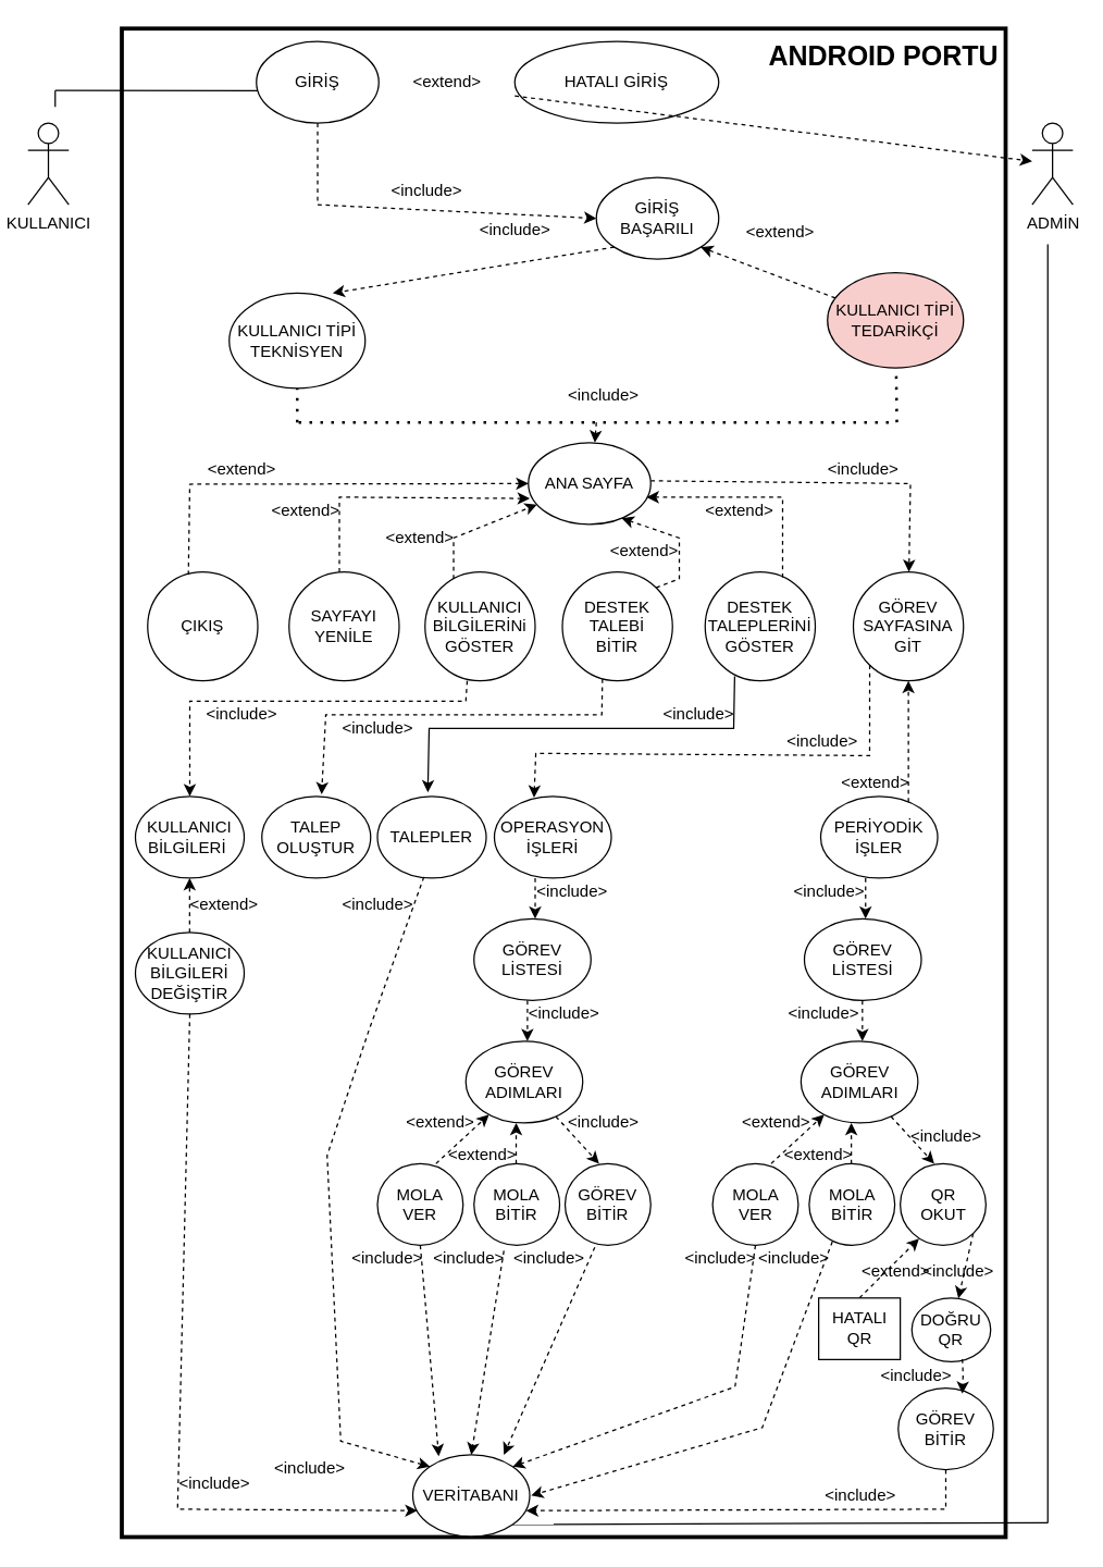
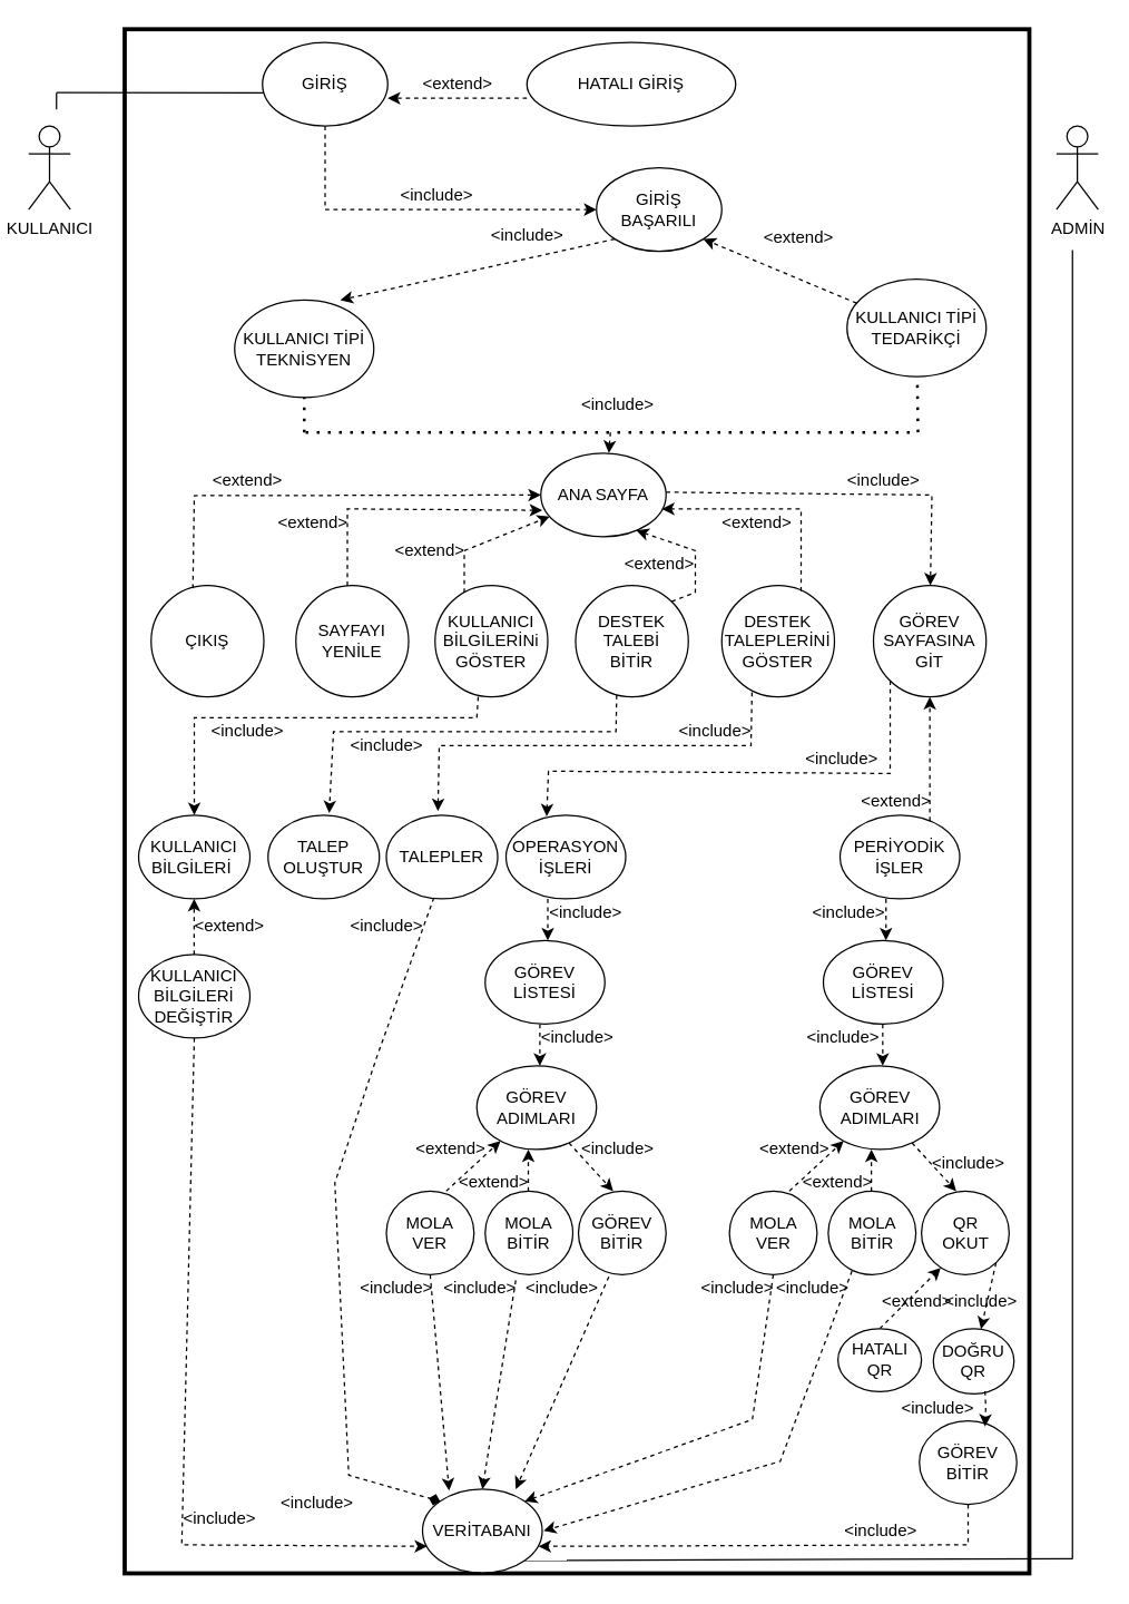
- <mxCell id="117" value="&lt;b&gt;&lt;font style=&quot;font-size: 20px;&quot;&gt;ANDROID PORTU&lt;/font&gt;&lt;/b&gt;" style="text;html=1;align=center;verticalAlign=middle;resizable=0;points=[];autosize=1;strokeColor=none;fillColor=none;" vertex="1" parent="1"><mxGeometry x="558.5" y="30" width="180" height="20" as="geometry" /></mxCell>
- <mxCell id="6" value="" style="endArrow=classic;html=1;rounded=0;exitX=0;exitY=0.667;exitDx=0;exitDy=0;exitPerimeter=0;dashed=1;" edge="1" parent="1" source="5" target="116"><mxGeometry width="50" height="50" relative="1" as="geometry"><mxPoint x="428" y="380" as="sourcePoint" /><mxPoint x="298" y="70" as="targetPoint" /></mxGeometry></mxCell>
+ <mxCell id="6" value="" style="endArrow=classic;html=1;rounded=0;exitX=0;exitY=0.667;exitDx=0;exitDy=0;exitPerimeter=0;entryX=1;entryY=0.667;entryDx=0;entryDy=0;entryPerimeter=0;dashed=1;" edge="1" parent="1" source="5" target="4"><mxGeometry width="50" height="50" relative="1" as="geometry"><mxPoint x="428" y="380" as="sourcePoint" /><mxPoint x="298" y="70" as="targetPoint" /></mxGeometry></mxCell>
- <mxCell id="9" value="GİRİŞ BAŞARILI" style="ellipse;whiteSpace=wrap;html=1;" vertex="1" parent="1"><mxGeometry x="438" y="130" width="90" height="60" as="geometry" /></mxCell>
+ <mxCell id="9" value="GİRİŞ BAŞARILI" style="ellipse;whiteSpace=wrap;html=1;" vertex="1" parent="1"><mxGeometry x="428" y="120" width="90" height="60" as="geometry" /></mxCell>
- <mxCell id="15" value="KULLANICI TİPİ&lt;br&gt;TEDARİKÇİ" style="ellipse;whiteSpace=wrap;html=1;fillColor=#f8cecc;" vertex="1" parent="1"><mxGeometry x="608" y="200" width="100" height="70" as="geometry" /></mxCell>
+ <mxCell id="15" value="KULLANICI TİPİ&lt;br&gt;TEDARİKÇİ" style="ellipse;whiteSpace=wrap;html=1;" vertex="1" parent="1"><mxGeometry x="608" y="200" width="100" height="70" as="geometry" /></mxCell>
- <mxCell id="50" value="" style="endArrow=classic;html=1;rounded=0;dashed=0;exitX=0.268;exitY=0.958;exitDx=0;exitDy=0;exitPerimeter=0;entryX=0.463;entryY=-0.049;entryDx=0;entryDy=0;entryPerimeter=0;" edge="1" parent="1" source="24" target="51"><mxGeometry width="50" height="50" relative="1" as="geometry"><mxPoint x="539" y="505" as="sourcePoint" /><mxPoint x="314.52" y="563.14" as="targetPoint" /><Array as="points"><mxPoint x="539" y="535" /><mxPoint x="315" y="535" /></Array></mxGeometry></mxCell>
+ <mxCell id="50" value="" style="endArrow=classic;html=1;rounded=0;dashed=1;exitX=0.268;exitY=0.958;exitDx=0;exitDy=0;exitPerimeter=0;entryX=0.463;entryY=-0.049;entryDx=0;entryDy=0;entryPerimeter=0;" edge="1" parent="1" source="24" target="51"><mxGeometry width="50" height="50" relative="1" as="geometry"><mxPoint x="539" y="505" as="sourcePoint" /><mxPoint x="314.52" y="563.14" as="targetPoint" /><Array as="points"><mxPoint x="539" y="535" /><mxPoint x="315" y="535" /></Array></mxGeometry></mxCell>
- <mxCell id="90" value="HATALI&lt;br&gt;QR" style="whiteSpace=wrap;html=1;rounded=0;" vertex="1" parent="1"><mxGeometry x="601.5" y="953.75" width="60" height="45.25" as="geometry" /></mxCell>
+ <mxCell id="90" value="HATALI&lt;br&gt;QR" style="ellipse;whiteSpace=wrap;html=1;" vertex="1" parent="1"><mxGeometry x="601.5" y="953.75" width="60" height="45.25" as="geometry" /></mxCell>
- <mxCell id="99" value="" style="endArrow=classic;html=1;rounded=0;dashed=1;entryX=0;entryY=0;entryDx=0;entryDy=0;exitX=0.427;exitY=0.987;exitDx=0;exitDy=0;exitPerimeter=0;" edge="1" parent="1" source="51" target="97"><mxGeometry width="50" height="50" relative="1" as="geometry"><mxPoint x="310" y="649" as="sourcePoint" /><mxPoint x="278" y="970" as="targetPoint" /><Array as="points"><mxPoint x="270" y="759" /><mxPoint x="240" y="849" /><mxPoint x="250" y="1059" /></Array></mxGeometry></mxCell>
+ <mxCell id="99" value="" style="endArrow=diamond;html=1;rounded=0;dashed=1;entryX=0;entryY=0;entryDx=0;entryDy=0;exitX=0.427;exitY=0.987;exitDx=0;exitDy=0;exitPerimeter=0;" edge="1" parent="1" source="51" target="97"><mxGeometry width="50" height="50" relative="1" as="geometry"><mxPoint x="310" y="649" as="sourcePoint" /><mxPoint x="278" y="970" as="targetPoint" /><Array as="points"><mxPoint x="270" y="759" /><mxPoint x="240" y="849" /><mxPoint x="250" y="1059" /></Array></mxGeometry></mxCell>
